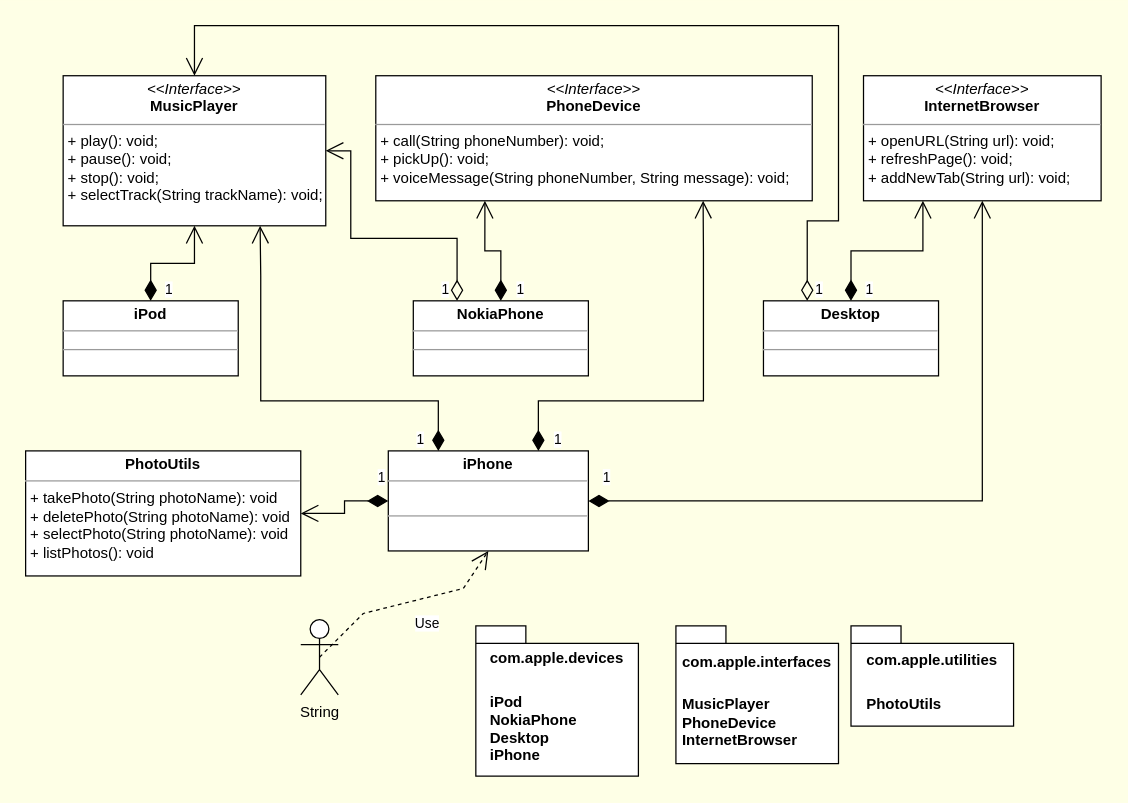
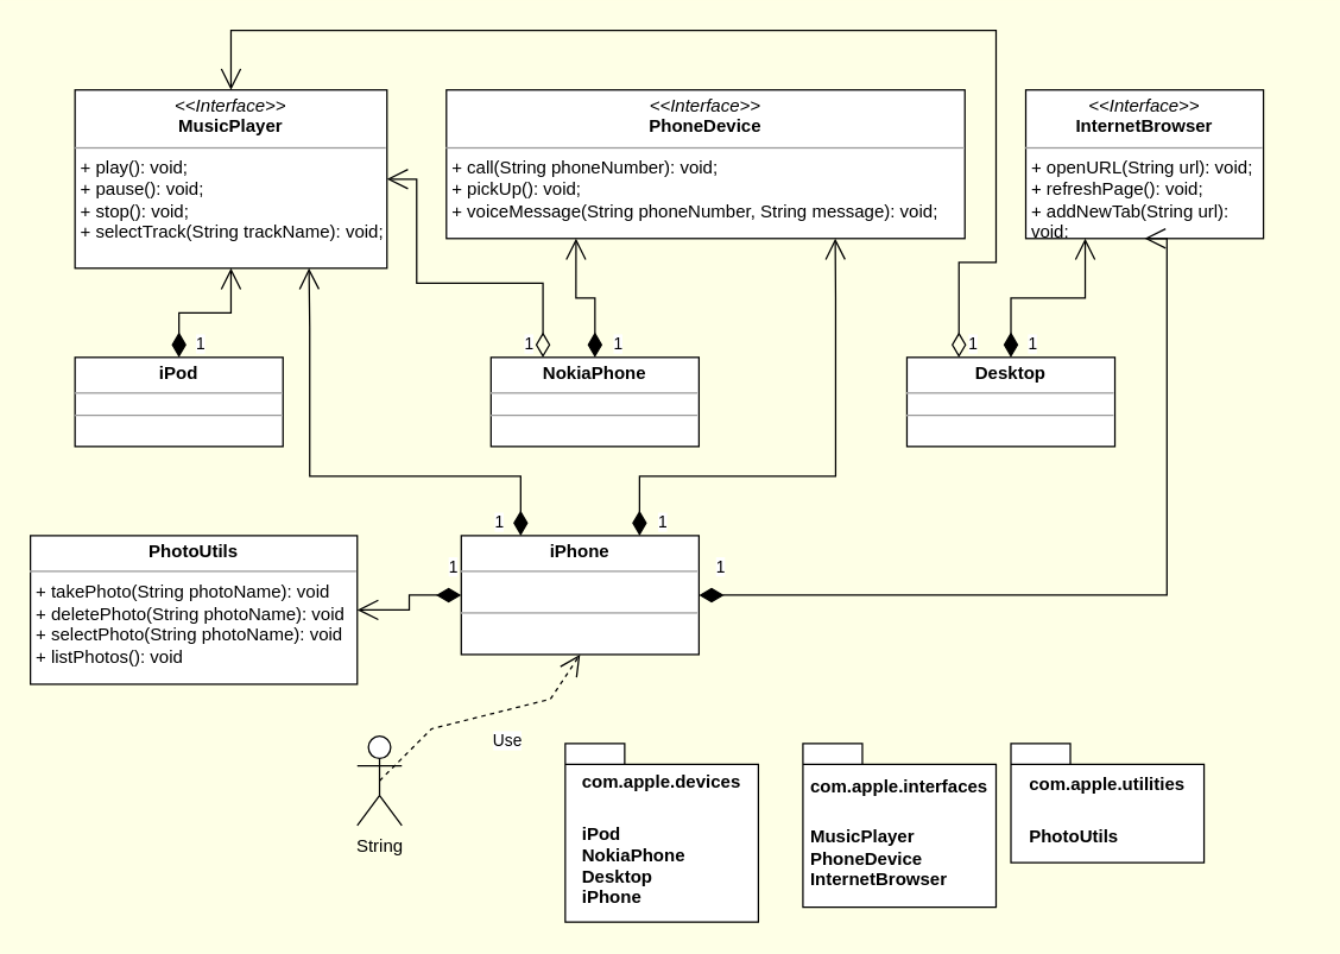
- <mxCell id="4" value="&lt;p style=&quot;margin:0px;margin-top:4px;text-align:center;&quot;&gt;&lt;i&gt;&amp;lt;&amp;lt;Interface&amp;gt;&amp;gt;&lt;/i&gt;&lt;br&gt;&lt;b&gt;InternetBrowser&lt;/b&gt;&lt;/p&gt;&lt;hr size=&quot;1&quot;&gt;&lt;p style=&quot;margin:0px;margin-left:4px;&quot;&gt;&lt;/p&gt;&lt;p style=&quot;margin:0px;margin-left:4px;&quot;&gt;+&amp;nbsp;openURL(String url): void;&lt;br&gt;+&amp;nbsp;refreshPage(): void;&lt;/p&gt;&lt;p style=&quot;margin:0px;margin-left:4px;&quot;&gt;+&amp;nbsp;addNewTab(String url): void;&lt;/p&gt;" style="verticalAlign=top;align=left;overflow=fill;fontSize=12;fontFamily=Helvetica;html=1;whiteSpace=wrap;" vertex="1" parent="1"><mxGeometry x="690" y="60" width="190" height="100" as="geometry" /></mxCell>
+ <mxCell id="4" value="&lt;p style=&quot;margin:0px;margin-top:4px;text-align:center;&quot;&gt;&lt;i&gt;&amp;lt;&amp;lt;Interface&amp;gt;&amp;gt;&lt;/i&gt;&lt;br&gt;&lt;b&gt;InternetBrowser&lt;/b&gt;&lt;/p&gt;&lt;hr size=&quot;1&quot;&gt;&lt;p style=&quot;margin:0px;margin-left:4px;&quot;&gt;&lt;/p&gt;&lt;p style=&quot;margin:0px;margin-left:4px;&quot;&gt;+&amp;nbsp;openURL(String url): void;&lt;br&gt;+&amp;nbsp;refreshPage(): void;&lt;/p&gt;&lt;p style=&quot;margin:0px;margin-left:4px;&quot;&gt;+&amp;nbsp;addNewTab(String url): void;&lt;/p&gt;" style="verticalAlign=top;align=left;overflow=fill;fontSize=12;fontFamily=Helvetica;html=1;whiteSpace=wrap;" vertex="1" parent="1"><mxGeometry x="690" y="60" width="160" height="100" as="geometry" /></mxCell>
